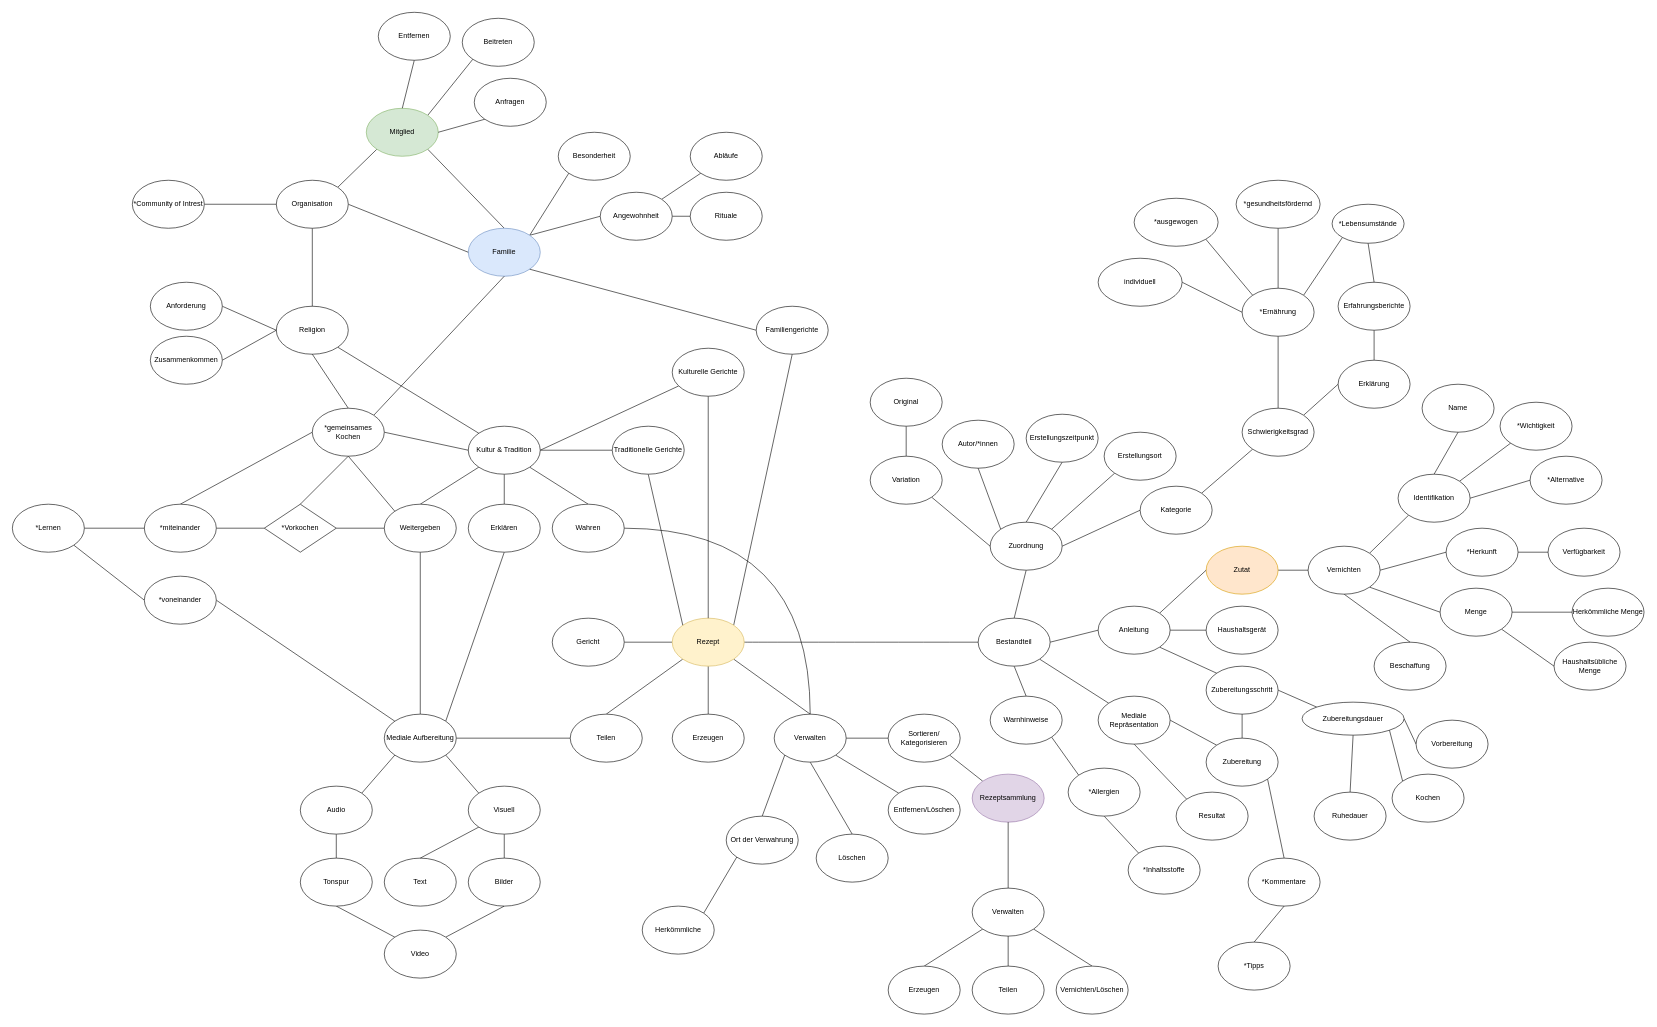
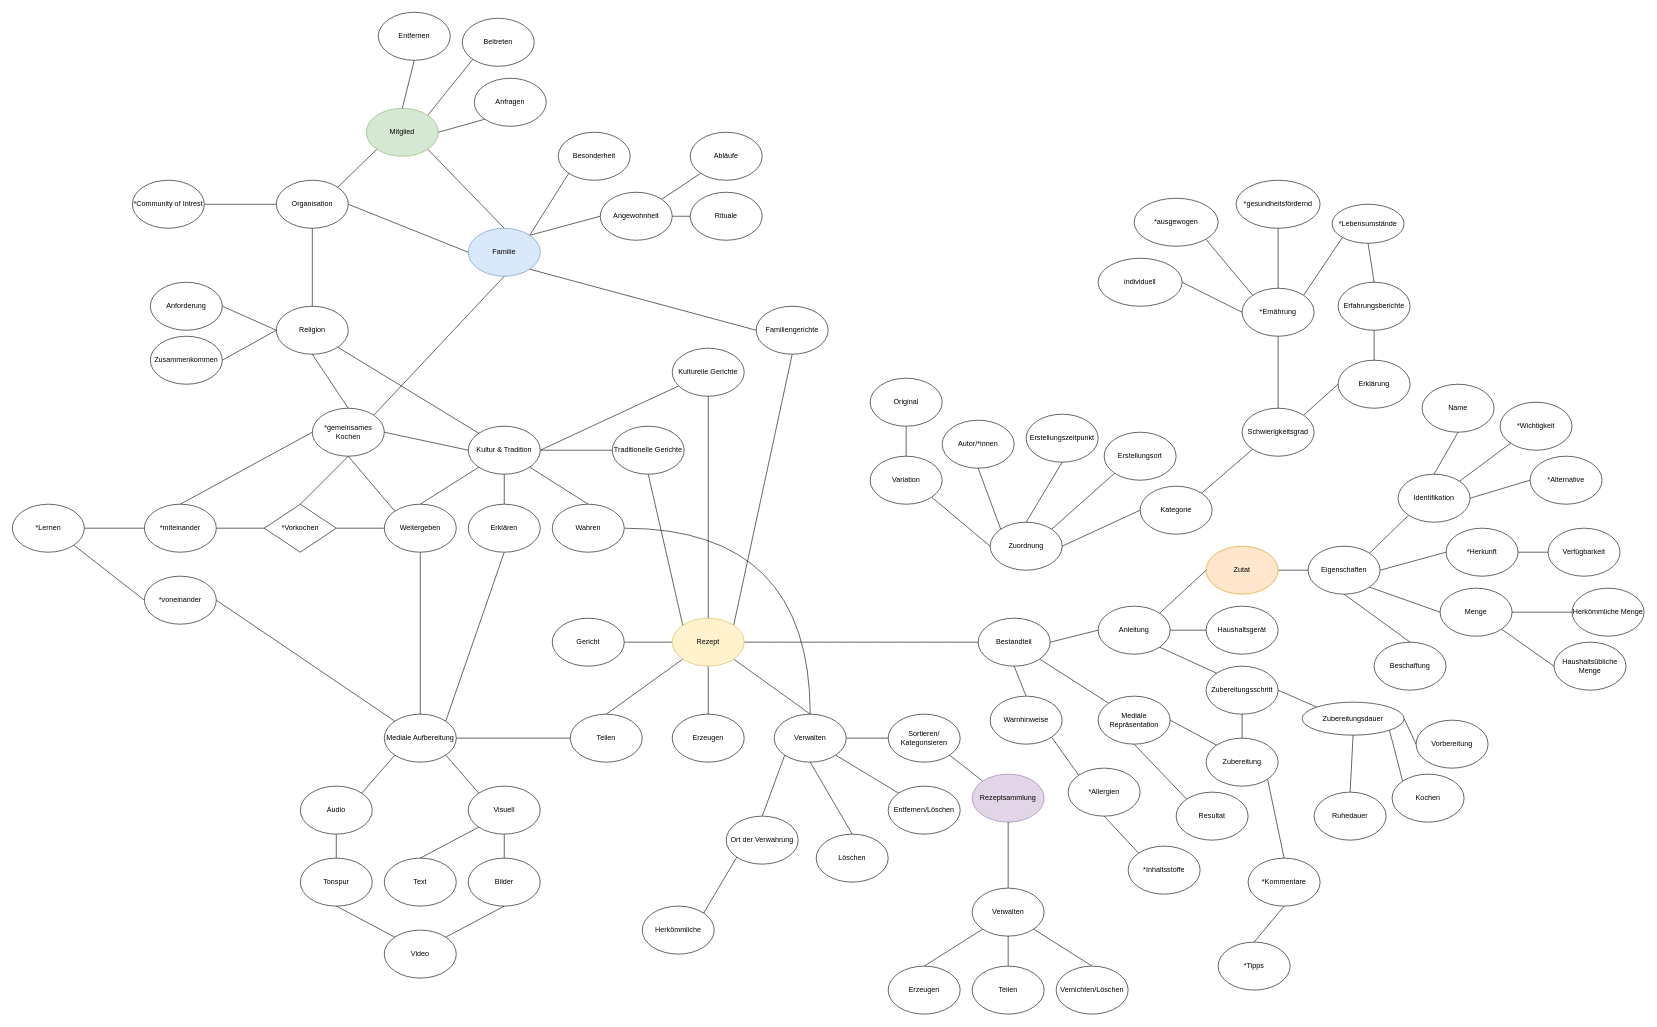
- <mxCell id="139" value="Vernichten" style="ellipse;whiteSpace=wrap;html=1;" parent="1" vertex="1"><mxGeometry x="2180" y="910" width="120" height="80" as="geometry" /></mxCell>
+ <mxCell id="139" value="Eigenschaften" style="ellipse;whiteSpace=wrap;html=1;" parent="1" vertex="1"><mxGeometry x="2180" y="910" width="120" height="80" as="geometry" /></mxCell>
- <mxCell id="61" style="edgeStyle=none;rounded=0;orthogonalLoop=1;jettySize=auto;html=1;exitX=0.5;exitY=0;exitDx=0;exitDy=0;entryX=0.5;entryY=1;entryDx=0;entryDy=0;endArrow=none;endFill=0;" parent="1" source="65" target="79" edge="1"><mxGeometry relative="1" as="geometry" /></mxCell>
